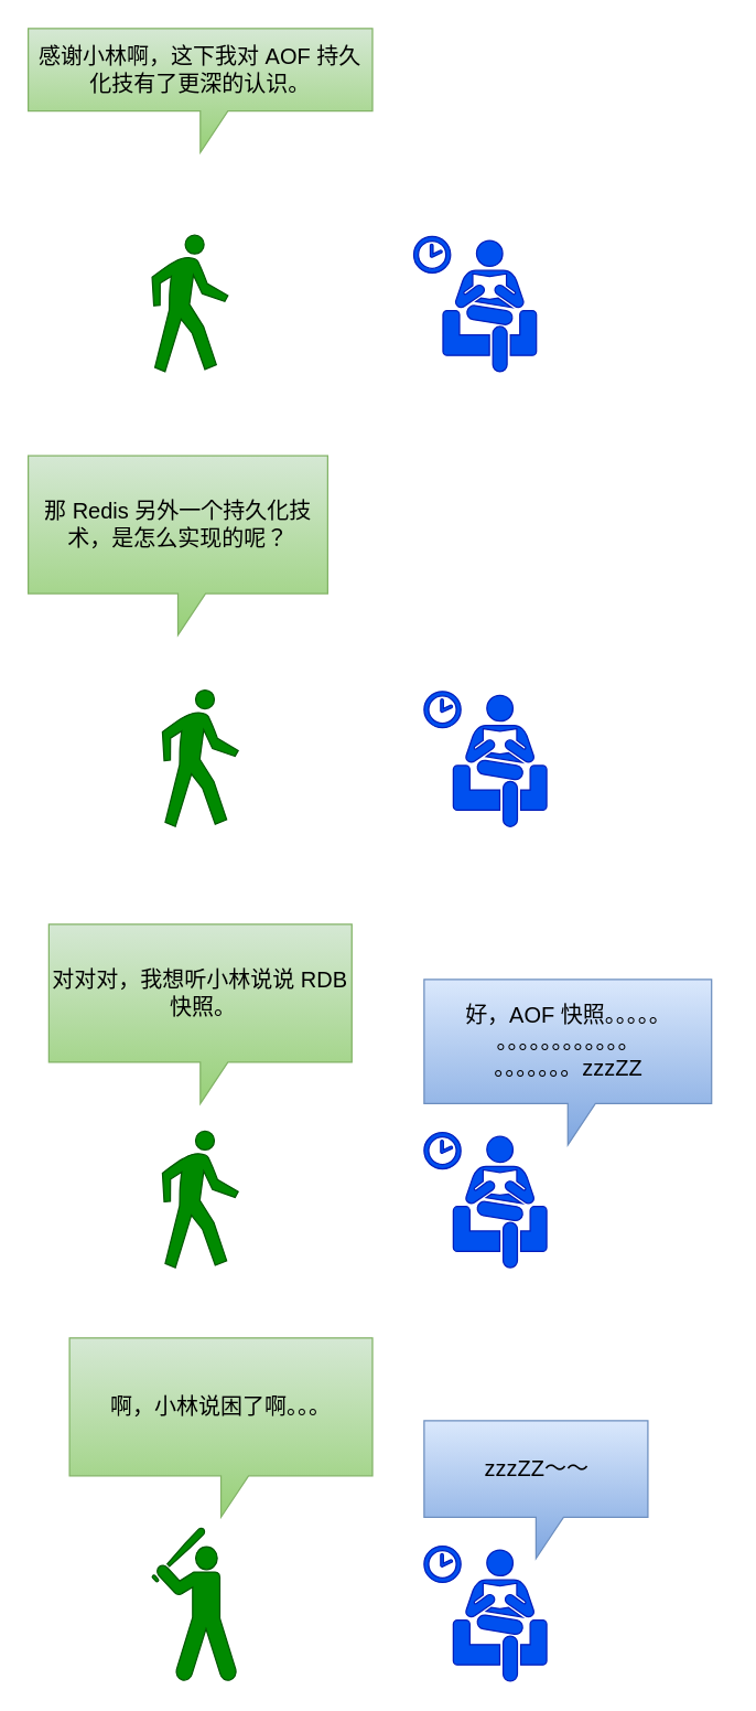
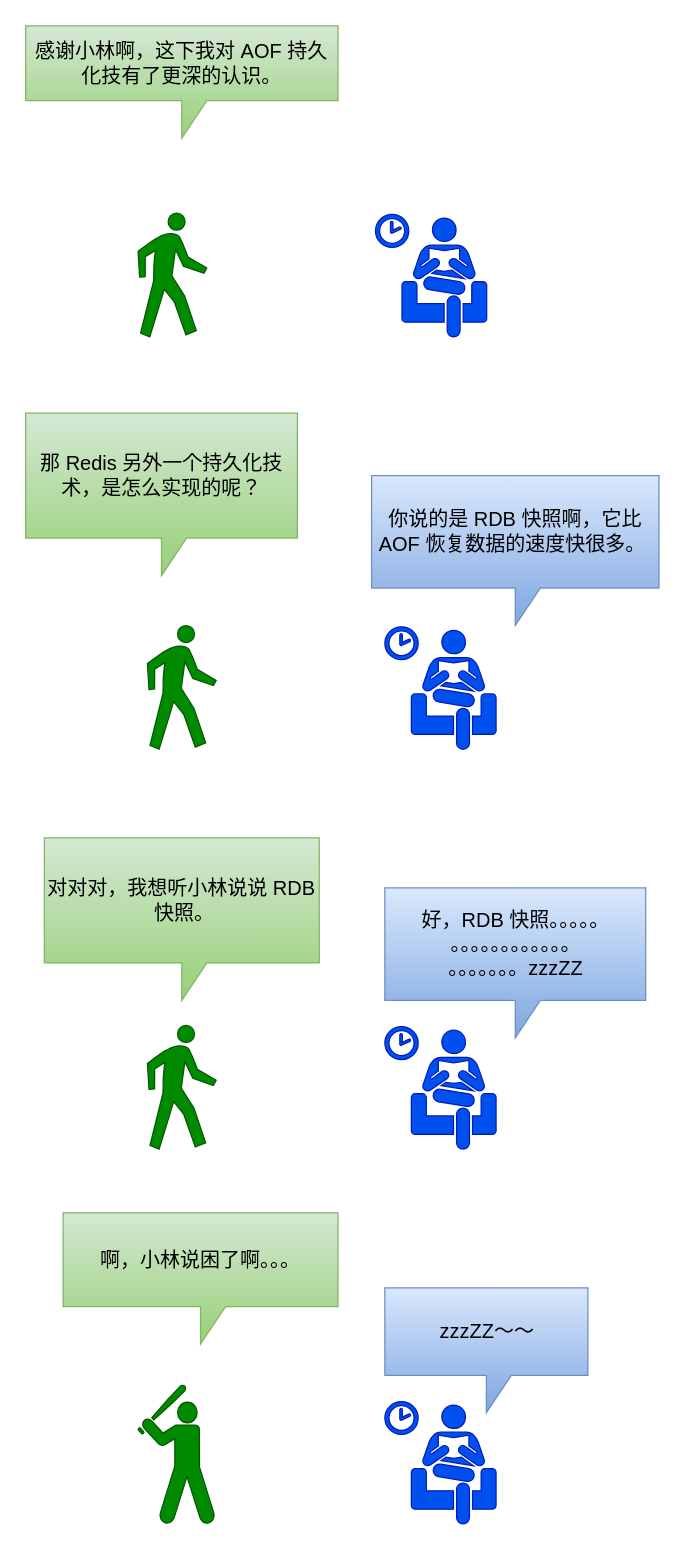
+ <mxCell id="8" value="你说的是&amp;nbsp;RDB 快照啊，它比 AOF 恢复数据的速度快很多。&amp;nbsp;" style="shape=callout;whiteSpace=wrap;html=1;perimeter=calloutPerimeter;fontSize=16;gradientColor=#7ea6e0;fillColor=#dae8fc;strokeColor=#6c8ebf;" vertex="1" parent="1"><mxGeometry x="296.88" y="380" width="230" height="120" as="geometry" /></mxCell>
- <mxCell id="12" value="好，AOF 快照。。。。。&lt;br&gt;。。。。。。。。。。。。&lt;br&gt;。。。。。。。zzzZZ" style="shape=callout;html=1;perimeter=calloutPerimeter;fontSize=16;gradientColor=#7ea6e0;fillColor=#dae8fc;strokeColor=#6c8ebf;align=center;whiteSpace=wrap;" vertex="1" parent="1"><mxGeometry x="307.5" y="710" width="208.75" height="120" as="geometry" /></mxCell>
+ <mxCell id="12" value="好，RDB 快照。。。。。&lt;br&gt;。。。。。。。。。。。。&lt;br&gt;。。。。。。。zzzZZ" style="shape=callout;html=1;perimeter=calloutPerimeter;fontSize=16;gradientColor=#7ea6e0;fillColor=#dae8fc;strokeColor=#6c8ebf;align=center;whiteSpace=wrap;" vertex="1" parent="1"><mxGeometry x="307.5" y="710" width="208.75" height="120" as="geometry" /></mxCell>
- <mxCell id="14" value="啊，小林说困了啊。。。" style="shape=callout;whiteSpace=wrap;html=1;perimeter=calloutPerimeter;fontSize=16;fillColor=#d5e8d4;strokeColor=#82b366;gradientColor=#97d077;" vertex="1" parent="1"><mxGeometry x="50" y="970" width="220" height="130" as="geometry" /></mxCell>
+ <mxCell id="14" value="啊，小林说困了啊。。。" style="shape=callout;whiteSpace=wrap;html=1;perimeter=calloutPerimeter;fontSize=16;fillColor=#d5e8d4;strokeColor=#82b366;gradientColor=#97d077;" vertex="1" parent="1"><mxGeometry x="50" y="970" width="220" height="105" as="geometry" /></mxCell>
